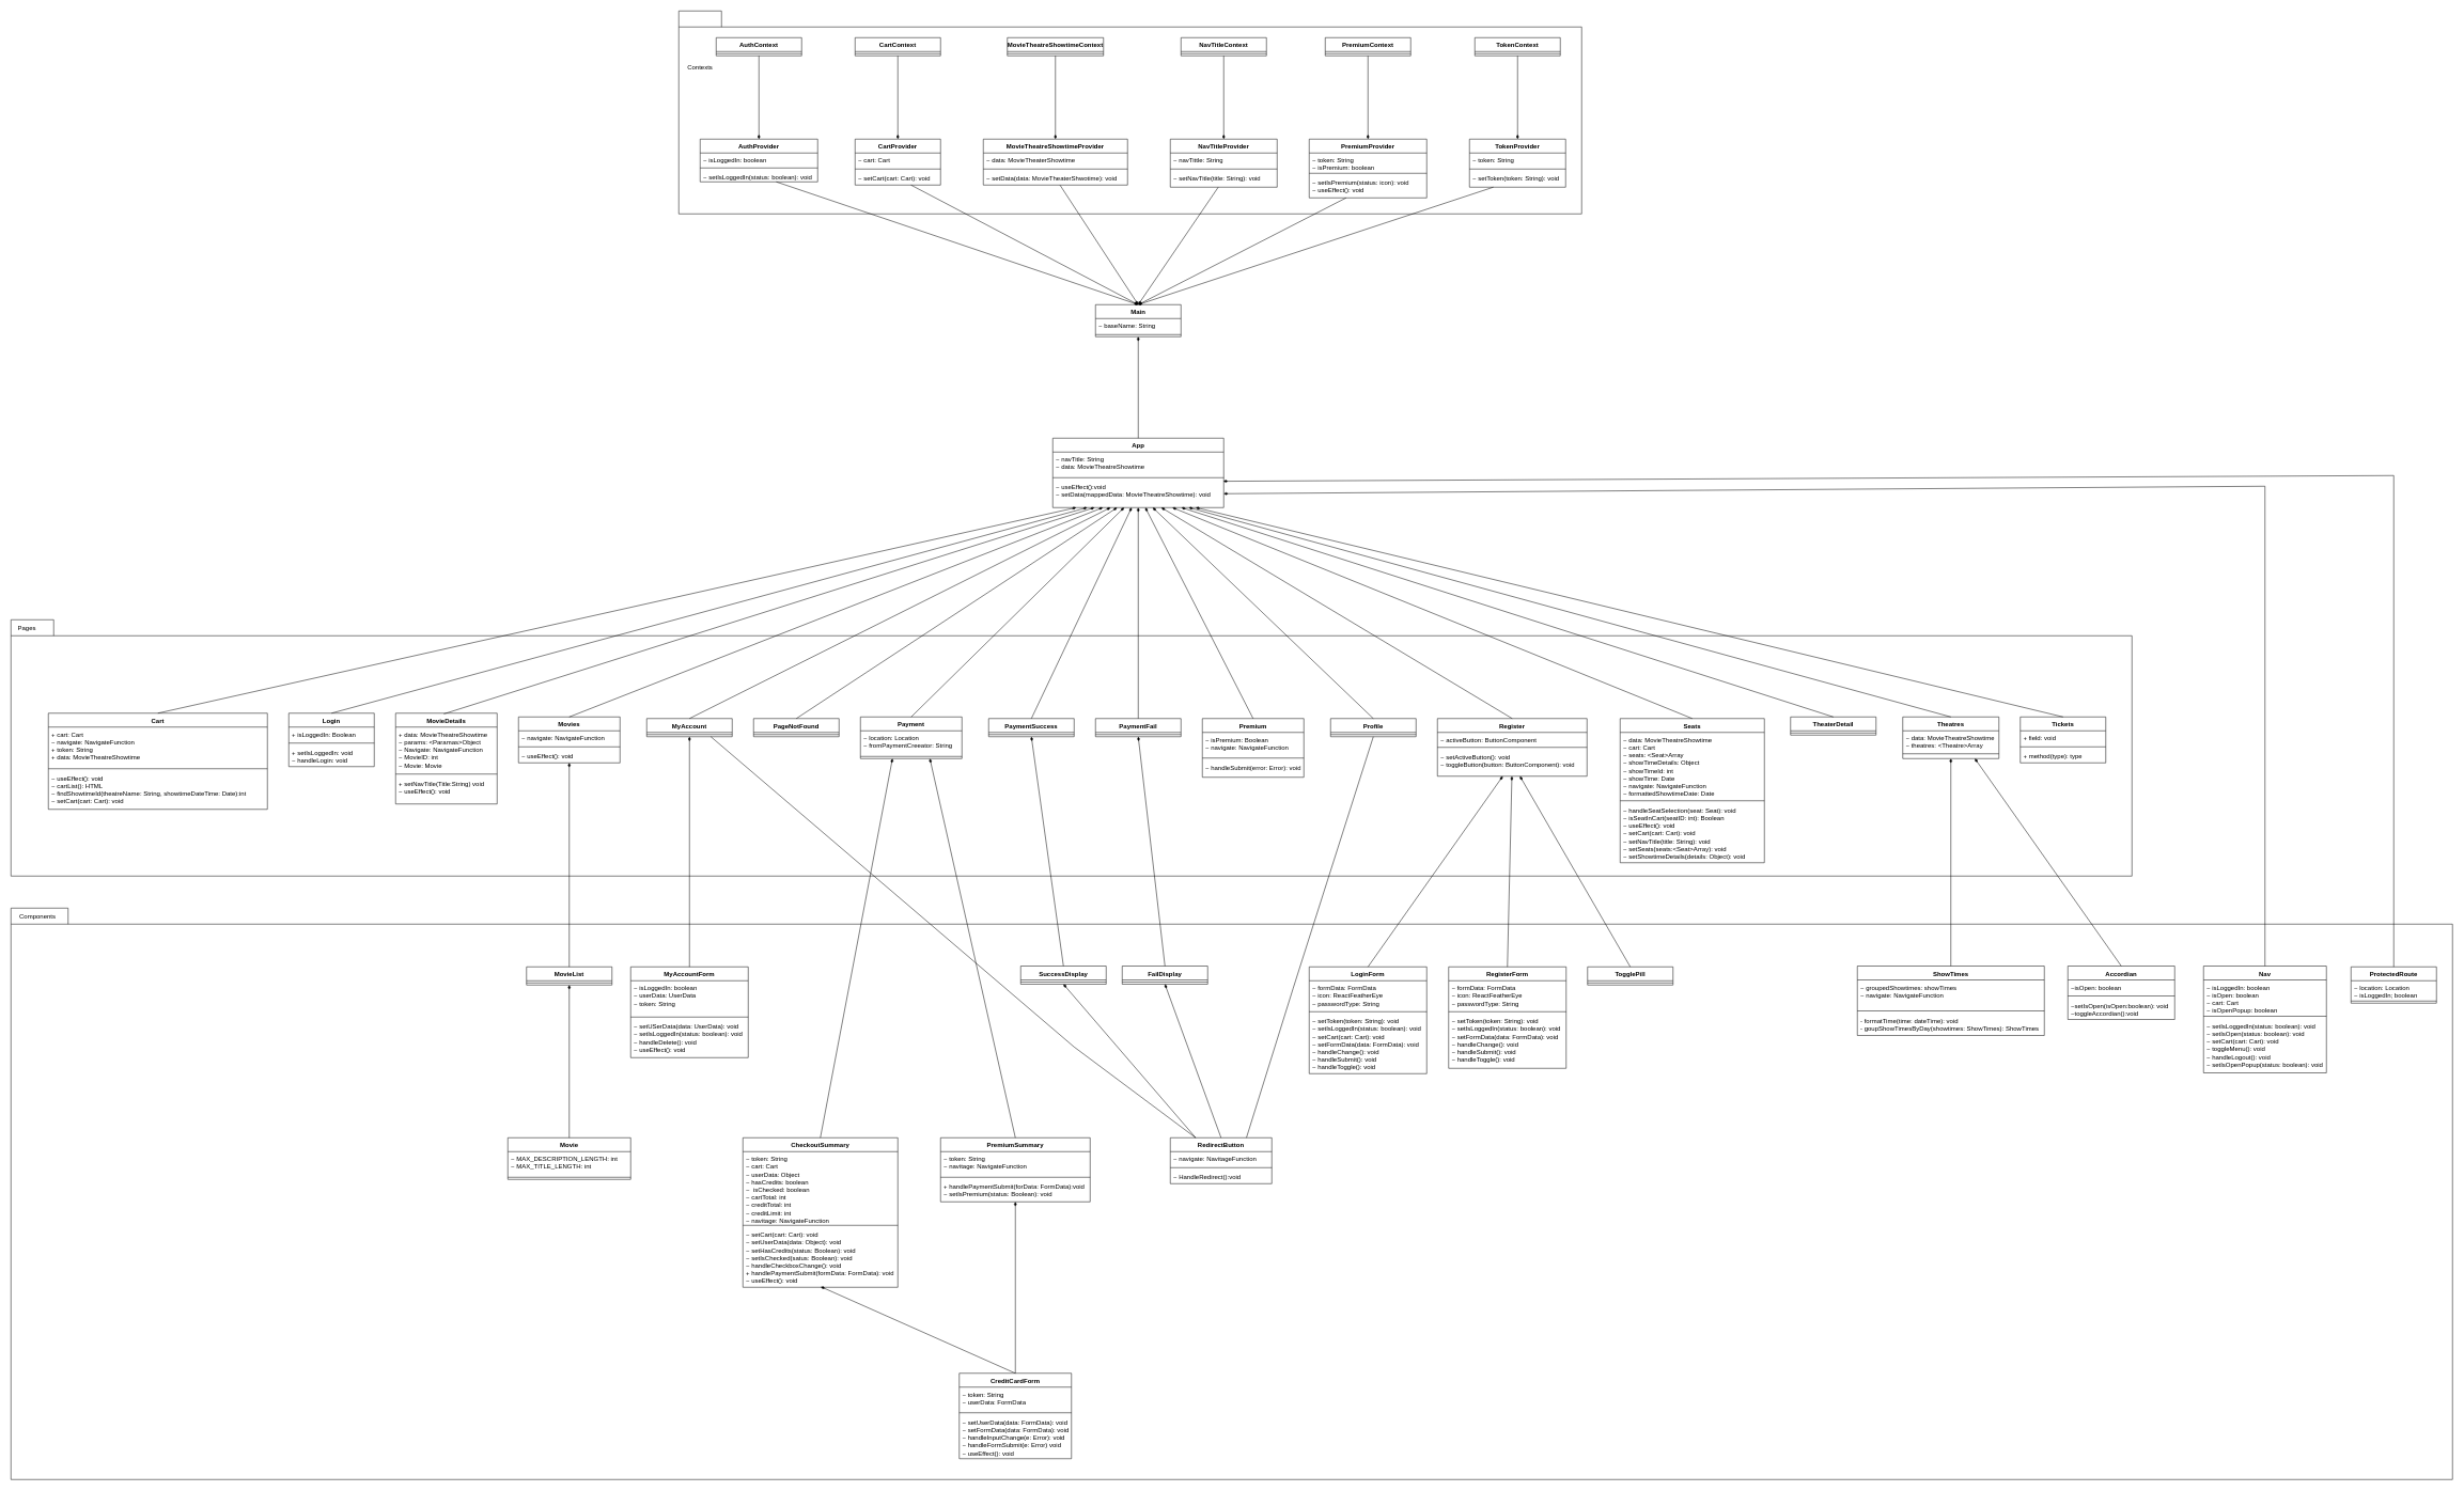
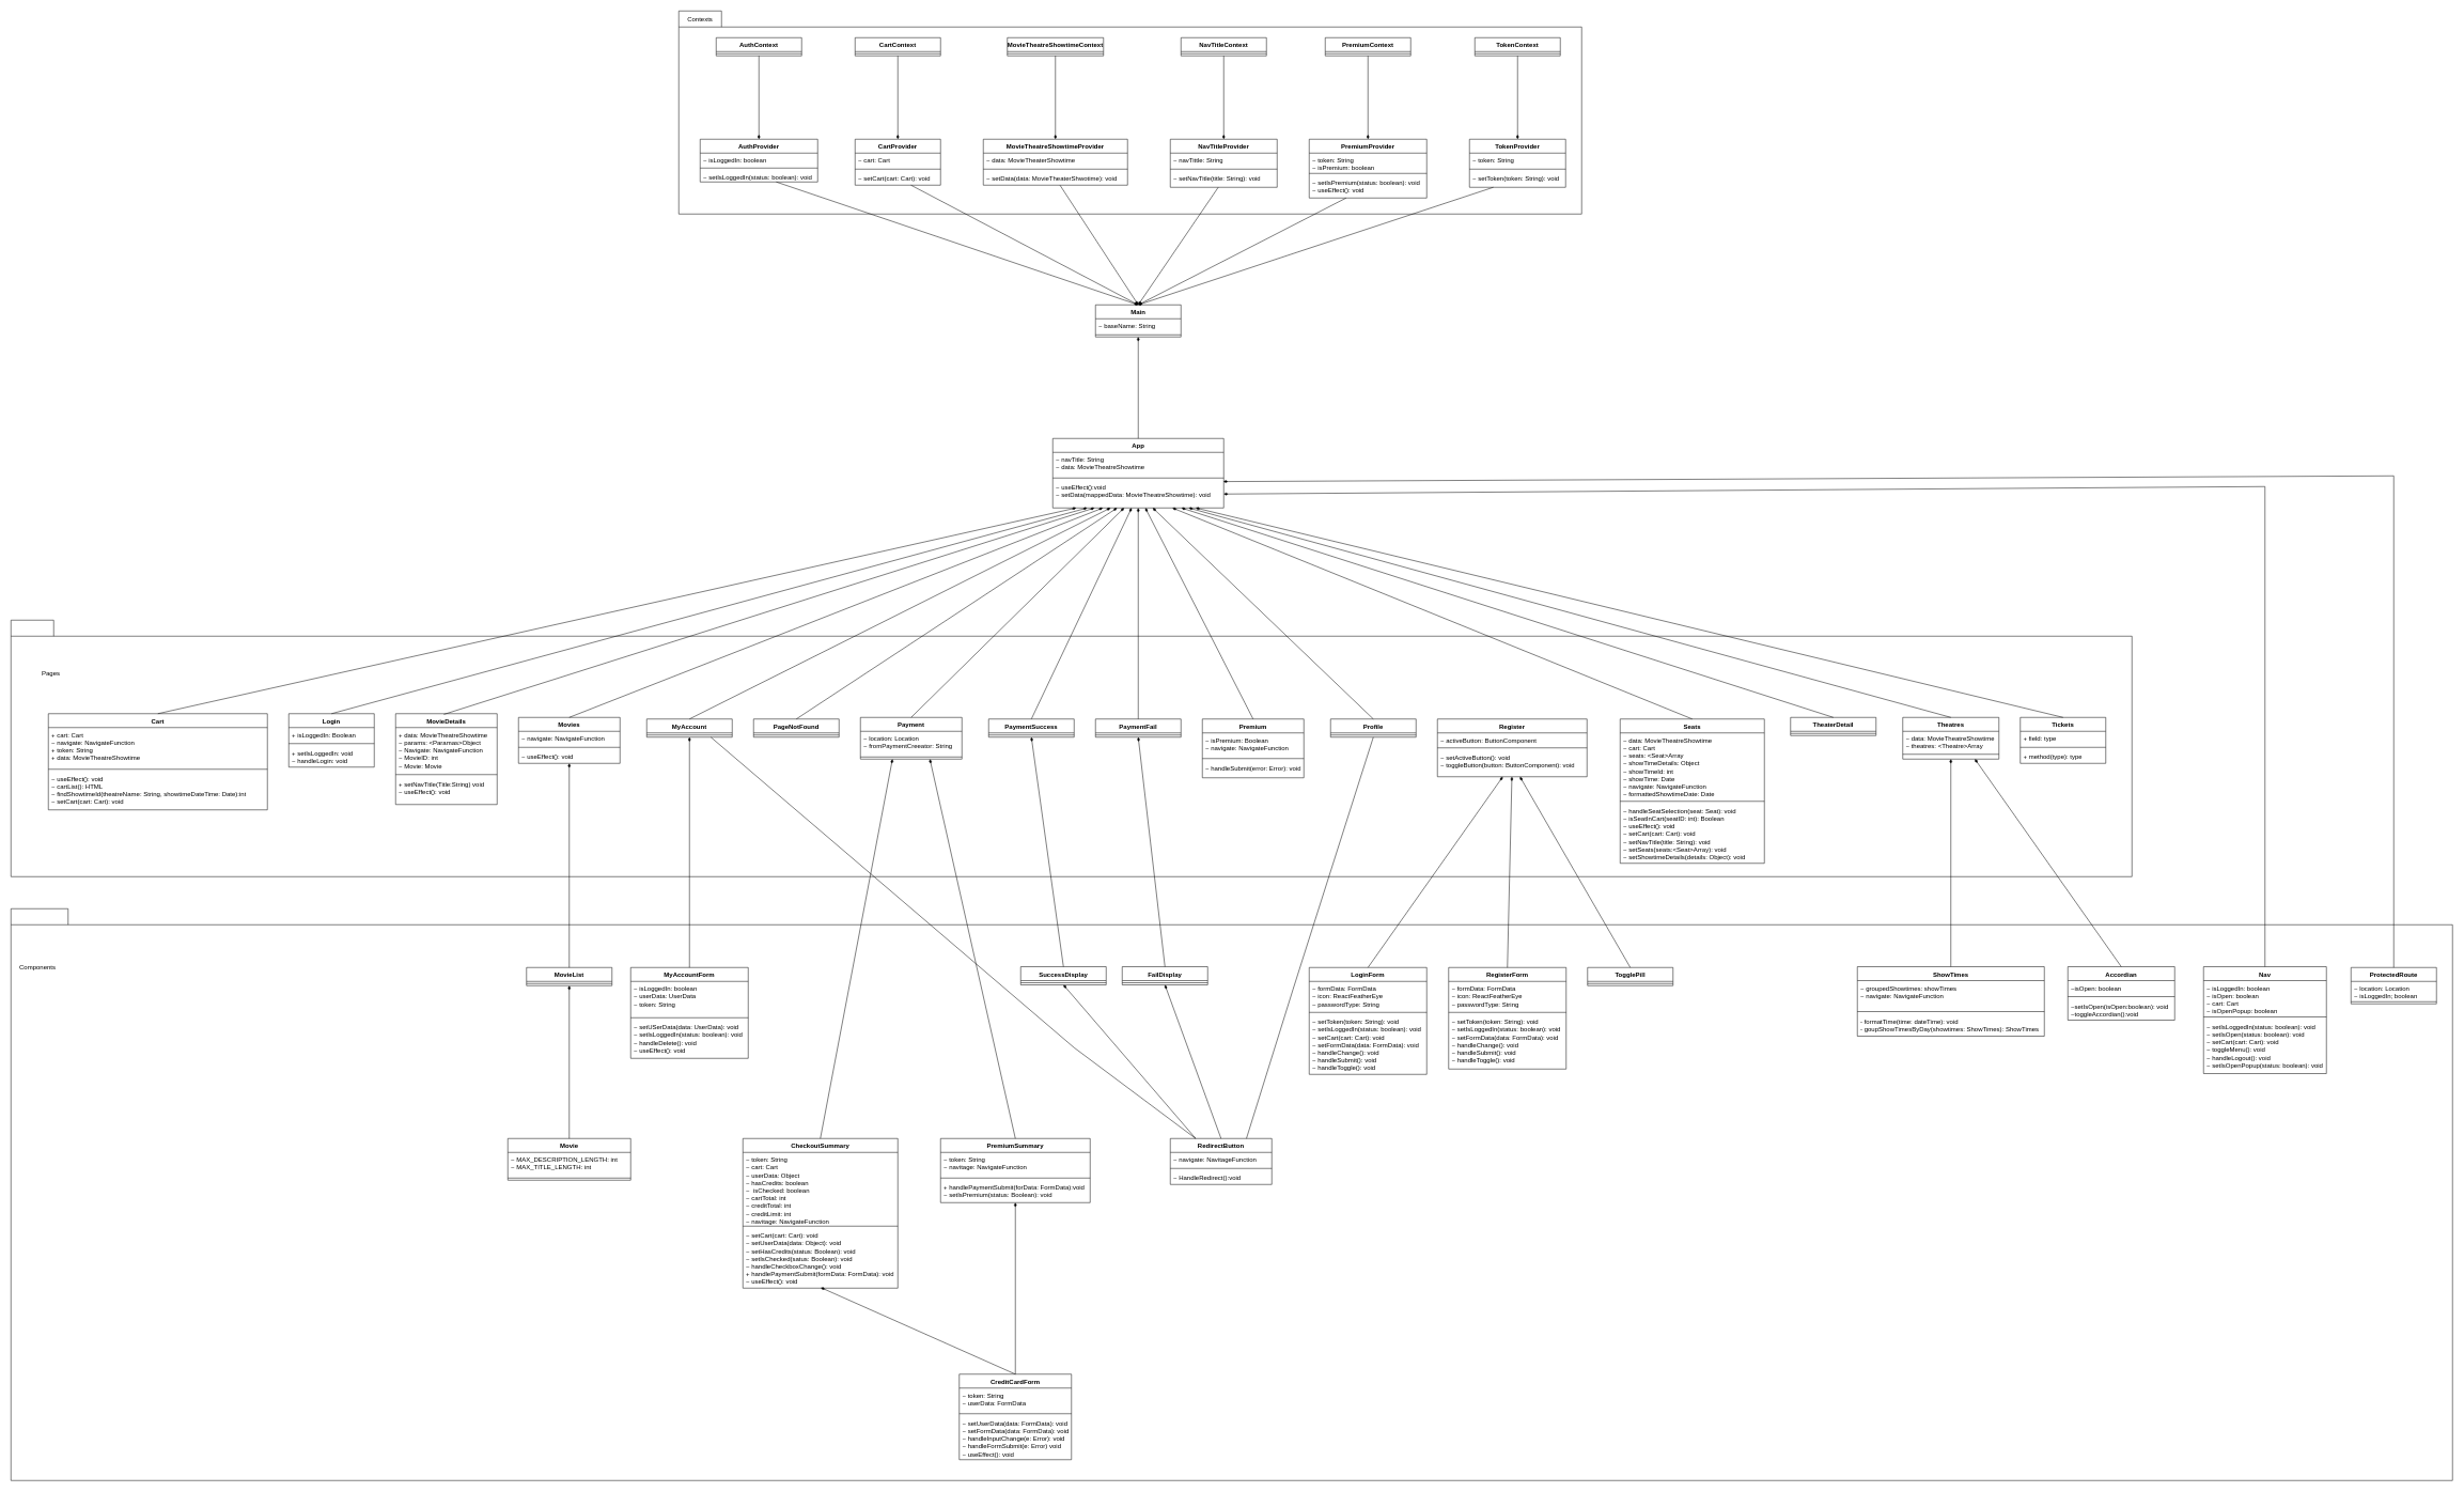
- <mxCell id="201" value="Contexts" style="text;html=1;align=center;verticalAlign=middle;whiteSpace=wrap;rounded=0;" vertex="1" parent="1"><mxGeometry x="1280" y="110" width="60" height="30" as="geometry" /></mxCell>
+ <mxCell id="201" value="Contexts" style="text;html=1;align=center;verticalAlign=middle;whiteSpace=wrap;rounded=0;" vertex="1" parent="1"><mxGeometry x="1280" y="20" width="60" height="30" as="geometry" /></mxCell>
- <mxCell id="176" value="~ setIsPremium(status: icon): void&lt;div&gt;~ useEffect(): void&lt;/div&gt;" style="text;strokeColor=none;fillColor=none;align=left;verticalAlign=top;spacingLeft=4;spacingRight=4;overflow=hidden;rotatable=0;points=[[0,0.5],[1,0.5]];portConstraint=eastwest;whiteSpace=wrap;html=1;" vertex="1" parent="173"><mxGeometry y="68" width="220" height="42" as="geometry" /></mxCell>
+ <mxCell id="176" value="~ setIsPremium(status: boolean): void&lt;div&gt;~ useEffect(): void&lt;/div&gt;" style="text;strokeColor=none;fillColor=none;align=left;verticalAlign=top;spacingLeft=4;spacingRight=4;overflow=hidden;rotatable=0;points=[[0,0.5],[1,0.5]];portConstraint=eastwest;whiteSpace=wrap;html=1;" vertex="1" parent="173"><mxGeometry y="68" width="220" height="42" as="geometry" /></mxCell>
- <mxCell id="63" value="" style="endArrow=none;html=1;rounded=0;entryX=0.5;entryY=0;entryDx=0;entryDy=0;endFill=0;startArrow=diamondThin;startFill=1;" edge="1" parent="1" source="8" target="42"><mxGeometry width="50" height="50" relative="1" as="geometry"><mxPoint x="1960" y="1210" as="sourcePoint" /><mxPoint x="2760" y="1370" as="targetPoint" /></mxGeometry></mxCell>
- <mxCell id="150" value="Pages" style="text;html=1;align=center;verticalAlign=middle;whiteSpace=wrap;rounded=0;" vertex="1" parent="1"><mxGeometry x="20" y="1160" width="60" height="30" as="geometry" /></mxCell>
+ <mxCell id="150" value="Pages" style="text;html=1;align=center;verticalAlign=middle;whiteSpace=wrap;rounded=0;" vertex="1" parent="1"><mxGeometry x="65" y="1245" width="60" height="30" as="geometry" /></mxCell>
- <mxCell id="56" value="+ field: void" style="text;strokeColor=none;fillColor=none;align=left;verticalAlign=top;spacingLeft=4;spacingRight=4;overflow=hidden;rotatable=0;points=[[0,0.5],[1,0.5]];portConstraint=eastwest;whiteSpace=wrap;html=1;" vertex="1" parent="55"><mxGeometry y="26" width="160" height="26" as="geometry" /></mxCell>
+ <mxCell id="56" value="+ field: type" style="text;strokeColor=none;fillColor=none;align=left;verticalAlign=top;spacingLeft=4;spacingRight=4;overflow=hidden;rotatable=0;points=[[0,0.5],[1,0.5]];portConstraint=eastwest;whiteSpace=wrap;html=1;" vertex="1" parent="55"><mxGeometry y="26" width="160" height="26" as="geometry" /></mxCell>
- <mxCell id="149" value="Components" style="text;html=1;align=center;verticalAlign=middle;whiteSpace=wrap;rounded=0;" vertex="1" parent="1"><mxGeometry x="40" y="1700" width="60" height="30" as="geometry" /></mxCell>
+ <mxCell id="149" value="Components" style="text;html=1;align=center;verticalAlign=middle;whiteSpace=wrap;rounded=0;" vertex="1" parent="1"><mxGeometry x="40" y="1795" width="60" height="30" as="geometry" /></mxCell>
